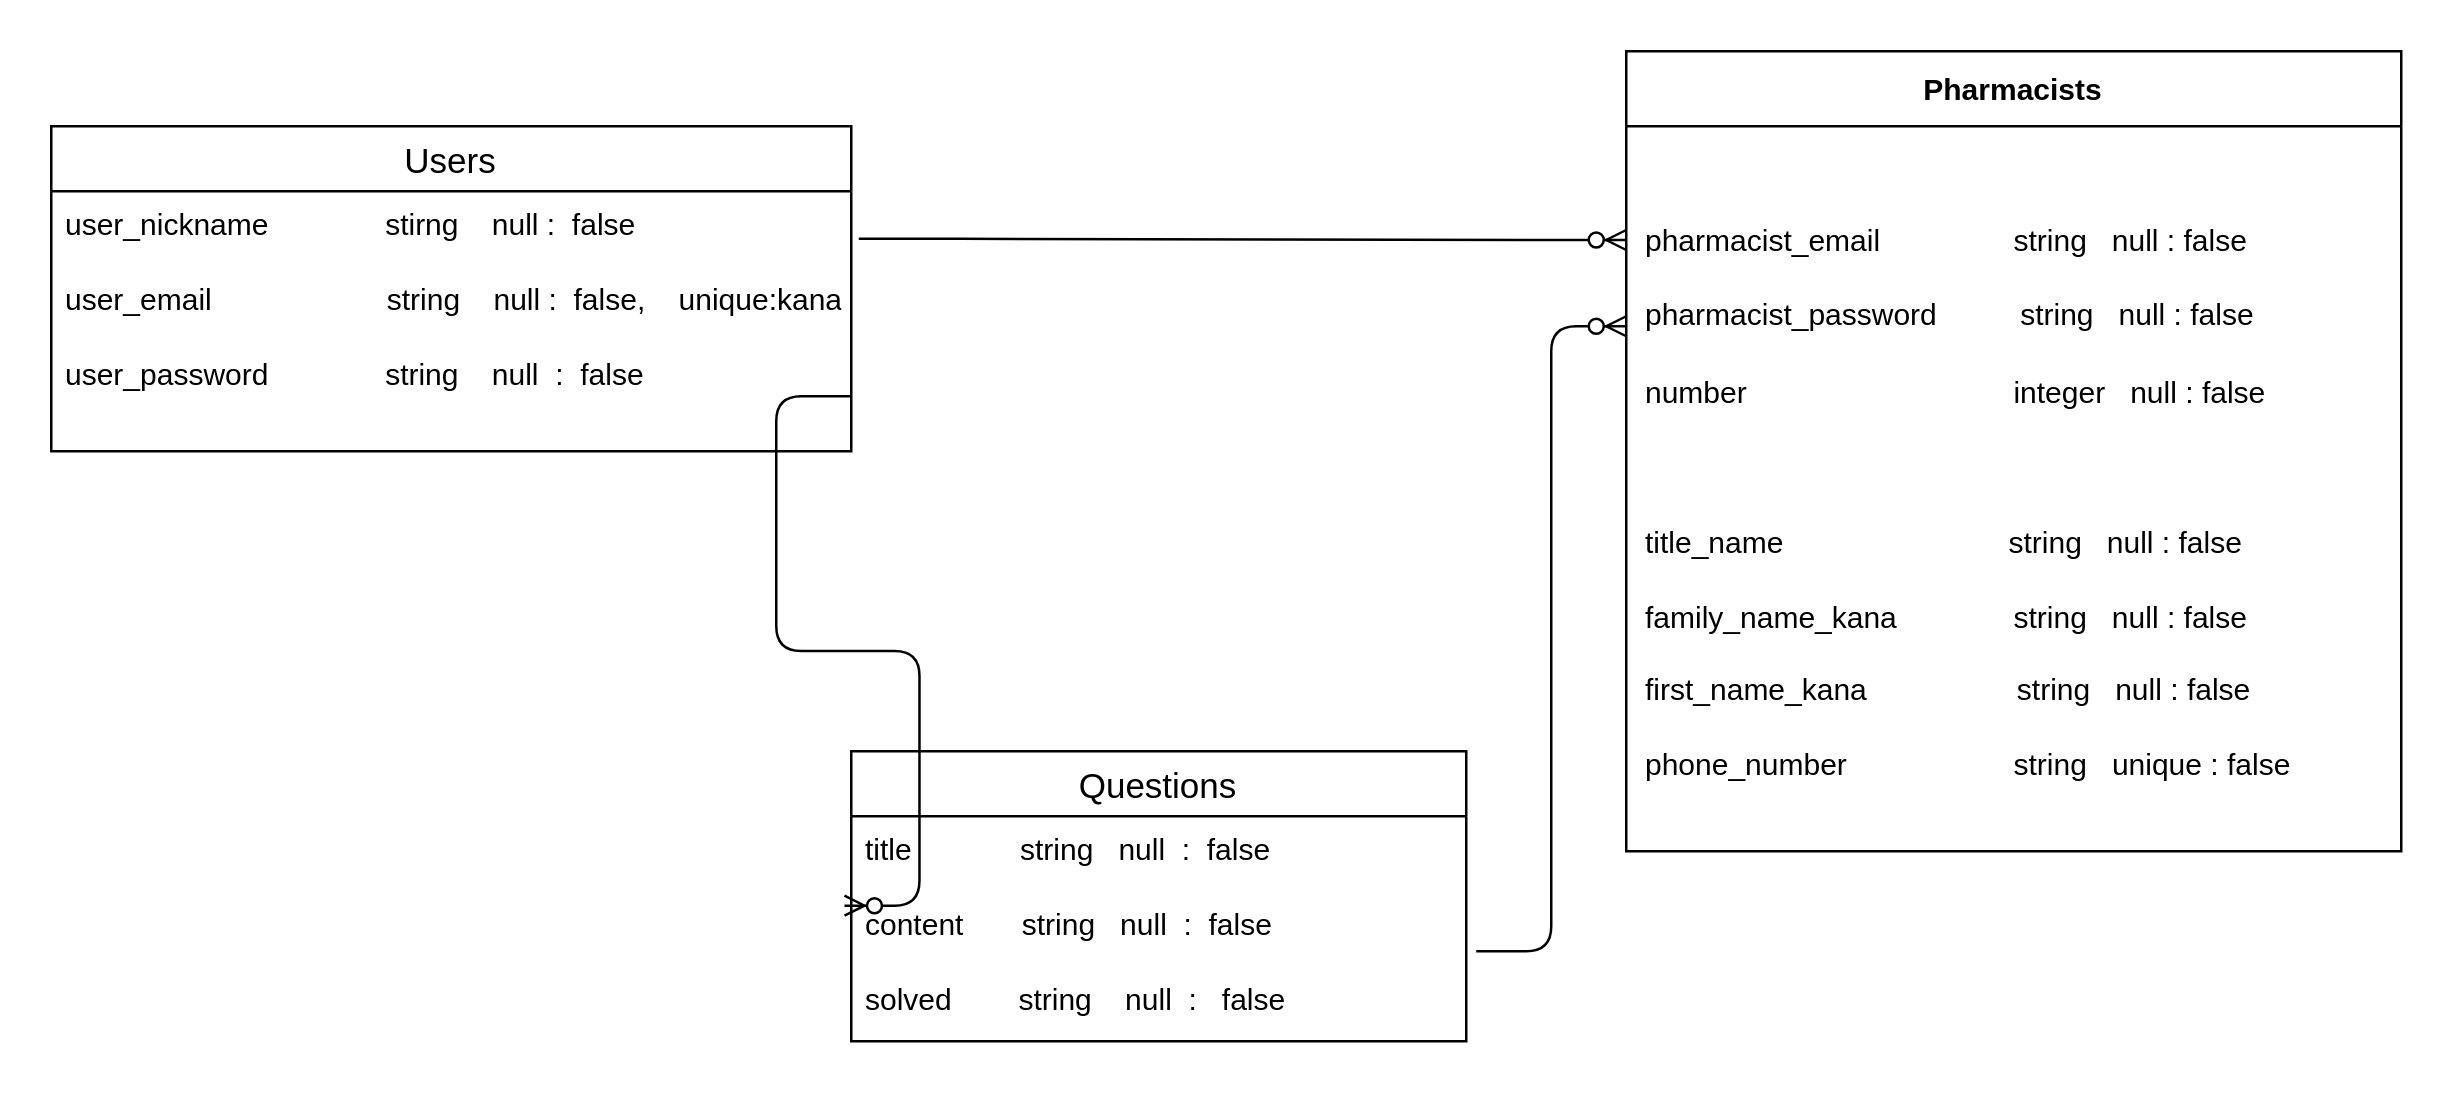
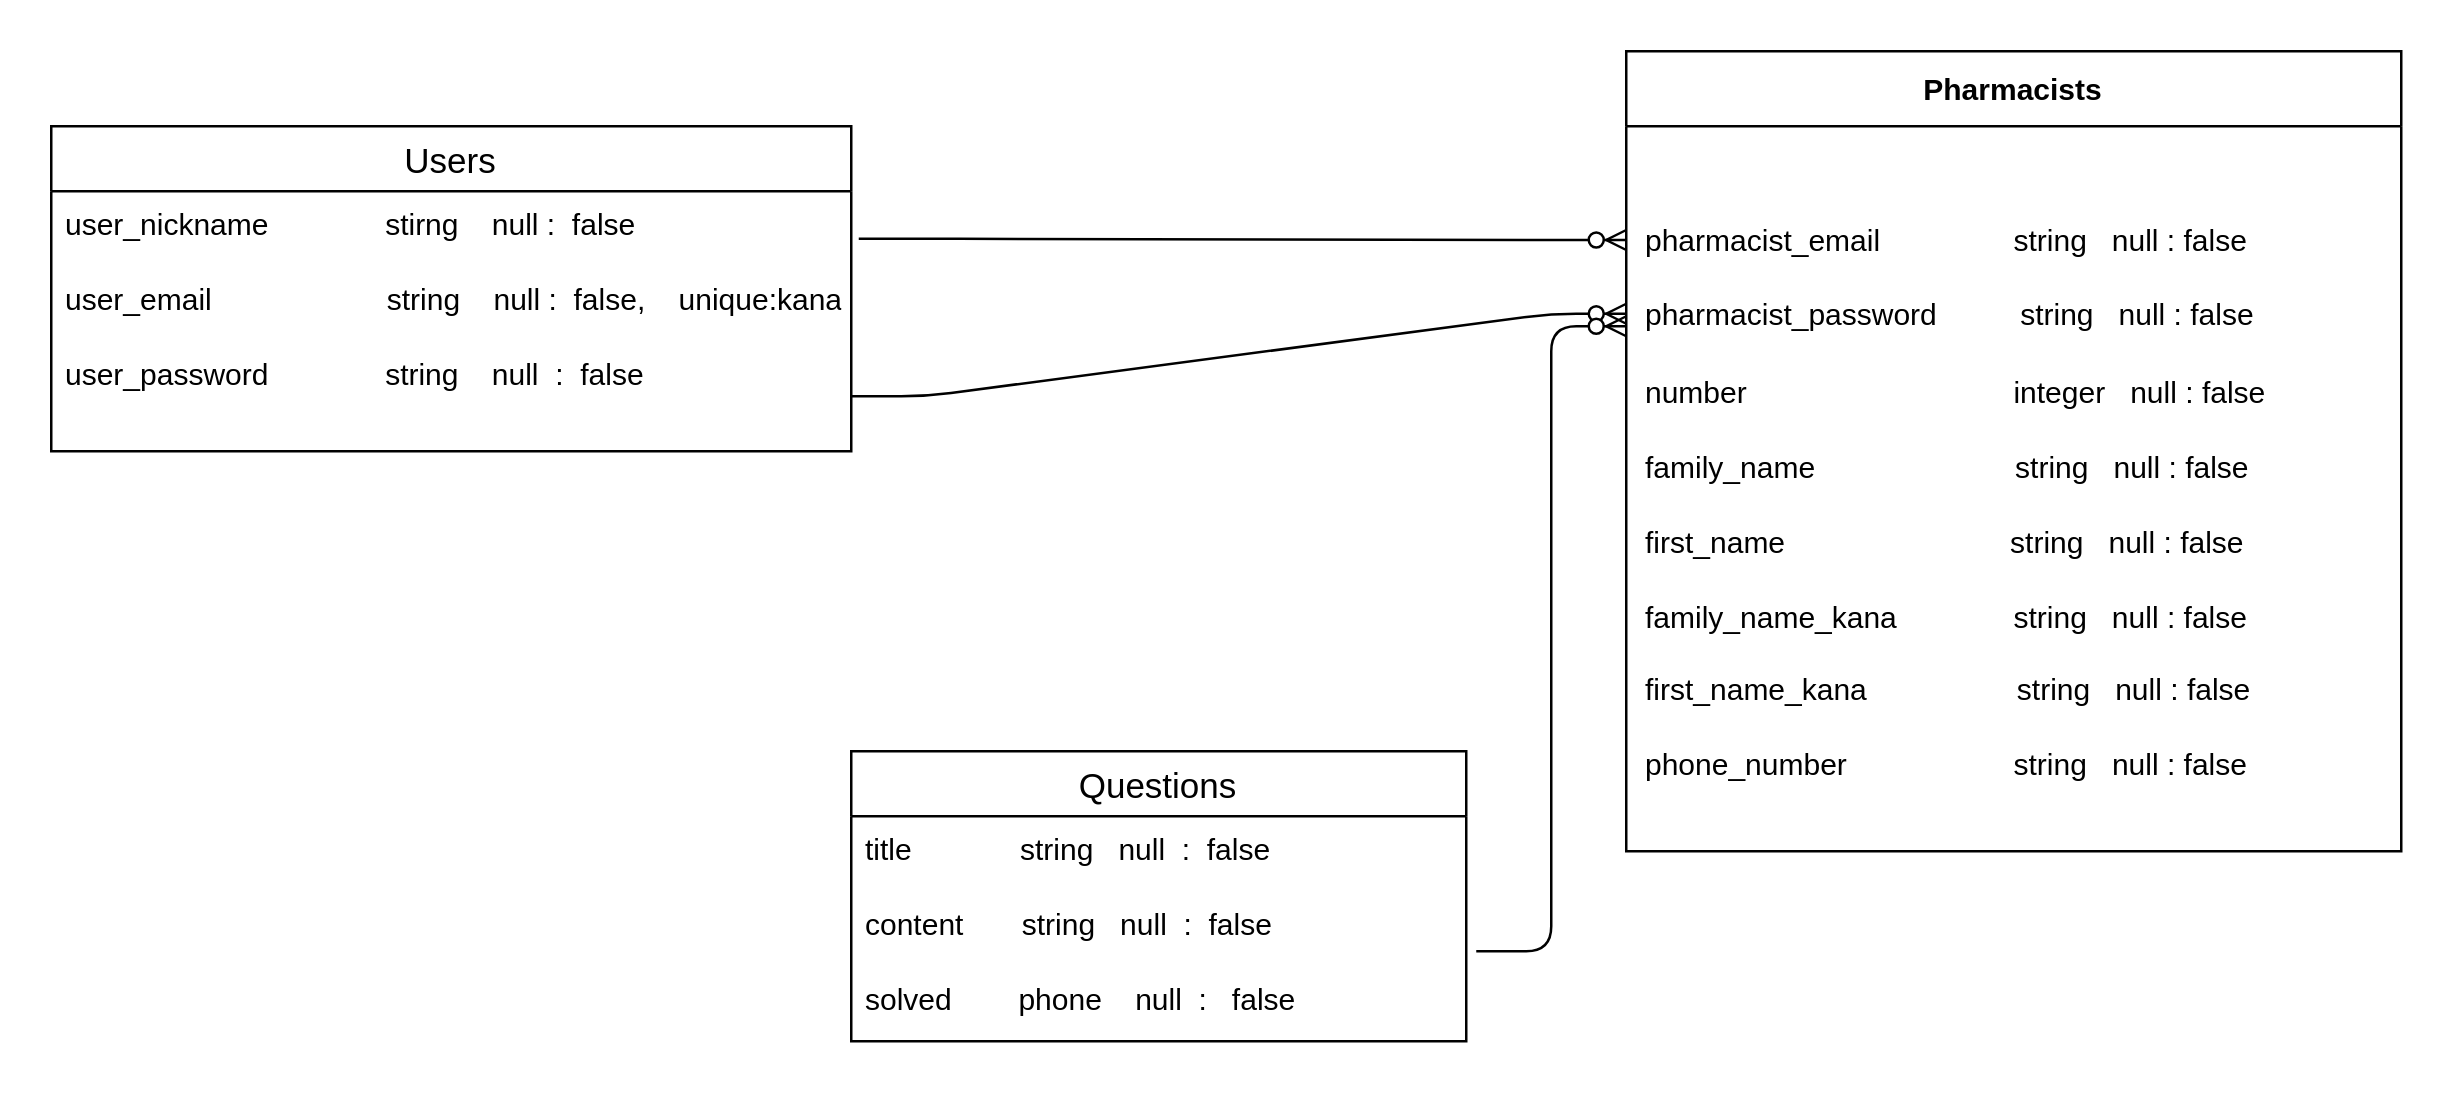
+ <mxCell id="19" value="family_name                        string   null : false" style="shape=partialRectangle;connectable=0;fillColor=none;top=0;left=0;bottom=0;right=0;align=left;spacingLeft=6;overflow=hidden;" vertex="1" parent="1"><mxGeometry x="650" y="171" width="310" height="30" as="geometry" /></mxCell>
- <mxCell id="20" value="title_name                           string   null : false" style="shape=partialRectangle;connectable=0;fillColor=none;top=0;left=0;bottom=0;right=0;align=left;spacingLeft=6;overflow=hidden;" vertex="1" parent="1"><mxGeometry x="650" y="201" width="310" height="30" as="geometry" /></mxCell>
+ <mxCell id="20" value="first_name                           string   null : false" style="shape=partialRectangle;connectable=0;fillColor=none;top=0;left=0;bottom=0;right=0;align=left;spacingLeft=6;overflow=hidden;" vertex="1" parent="1"><mxGeometry x="650" y="201" width="310" height="30" as="geometry" /></mxCell>
- <mxCell id="11" value="" style="edgeStyle=entityRelationEdgeStyle;fontSize=12;html=1;endArrow=ERzeroToMany;endFill=1;entryX=-0.011;entryY=0.193;entryDx=0;entryDy=0;entryPerimeter=0;exitX=1;exitY=0.5;exitDx=0;exitDy=0;" edge="1" parent="1" source="5" target="9"><mxGeometry width="100" height="100" relative="1" as="geometry"><mxPoint x="350" y="158" as="sourcePoint" /><mxPoint x="330" y="260" as="targetPoint" /></mxGeometry></mxCell>
+ <mxCell id="11" value="" style="edgeStyle=entityRelationEdgeStyle;fontSize=12;html=1;endArrow=ERzeroToMany;endFill=1;exitX=1;exitY=0.5;exitDx=0;exitDy=0;" edge="1" parent="1" source="5" target="17"><mxGeometry width="100" height="100" relative="1" as="geometry"><mxPoint x="350" y="158" as="sourcePoint" /><mxPoint x="330" y="260" as="targetPoint" /></mxGeometry></mxCell>
- <mxCell id="23" value="phone_number                    string   unique : false" style="shape=partialRectangle;connectable=0;fillColor=none;top=0;left=0;bottom=0;right=0;align=left;spacingLeft=6;overflow=hidden;" vertex="1" parent="1"><mxGeometry x="650" y="290" width="310" height="30" as="geometry" /></mxCell>
+ <mxCell id="23" value="phone_number                    string   null : false" style="shape=partialRectangle;connectable=0;fillColor=none;top=0;left=0;bottom=0;right=0;align=left;spacingLeft=6;overflow=hidden;" vertex="1" parent="1"><mxGeometry x="650" y="290" width="310" height="30" as="geometry" /></mxCell>
- <mxCell id="10" value="solved        string    null  :   false" style="text;strokeColor=none;fillColor=none;spacingLeft=4;spacingRight=4;overflow=hidden;rotatable=0;points=[[0,0.5],[1,0.5]];portConstraint=eastwest;fontSize=12;" vertex="1" parent="7"><mxGeometry y="86" width="246" height="30" as="geometry" /></mxCell>
+ <mxCell id="10" value="solved        phone    null  :   false" style="text;strokeColor=none;fillColor=none;spacingLeft=4;spacingRight=4;overflow=hidden;rotatable=0;points=[[0,0.5],[1,0.5]];portConstraint=eastwest;fontSize=12;" vertex="1" parent="7"><mxGeometry y="86" width="246" height="30" as="geometry" /></mxCell>
